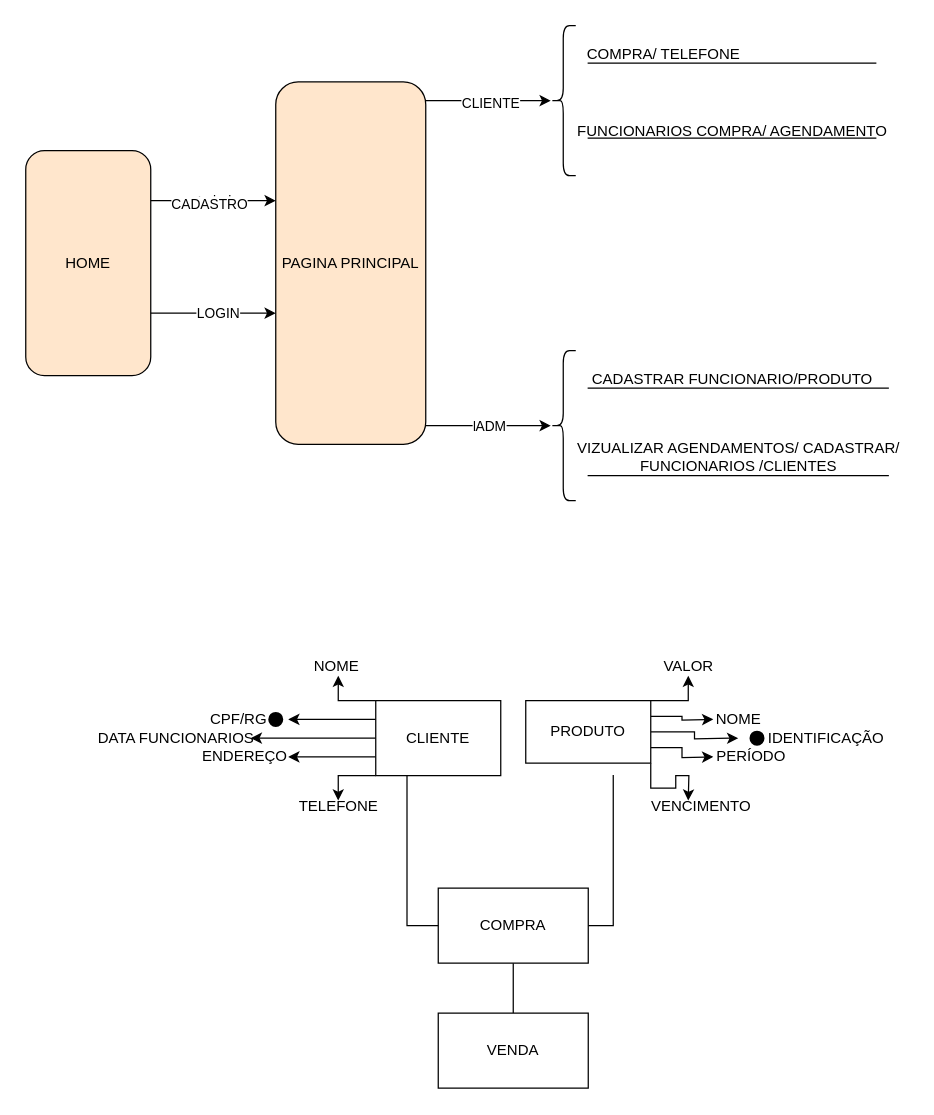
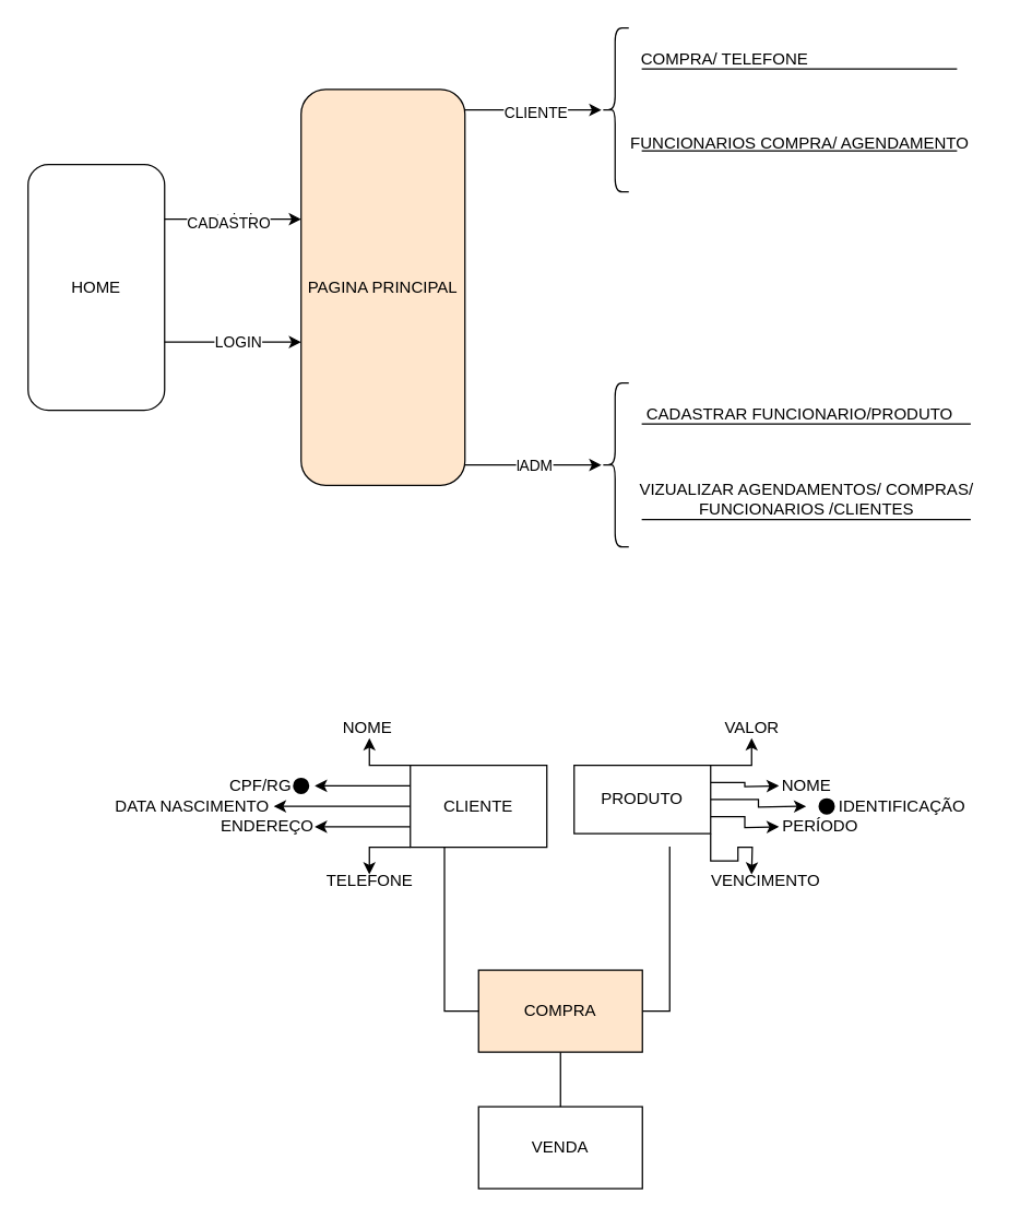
- <mxCell id="2" value="HOME" style="rounded=1;whiteSpace=wrap;html=1;fontSize=12;glass=0;strokeWidth=1;shadow=0;fillColor=#ffe6cc;" parent="1" vertex="1"><mxGeometry x="20" y="120" width="100" height="180" as="geometry" /></mxCell>
+ <mxCell id="2" value="HOME" style="rounded=1;whiteSpace=wrap;html=1;fontSize=12;glass=0;strokeWidth=1;shadow=0;" parent="1" vertex="1"><mxGeometry x="20" y="120" width="100" height="180" as="geometry" /></mxCell>
- <mxCell id="23" value="VIZUALIZAR AGENDAMENTOS/ CADASTRAR/&lt;br&gt;FUNCIONARIOS /CLIENTES" style="text;html=1;align=center;verticalAlign=middle;resizable=0;points=[];autosize=1;strokeColor=none;fillColor=none;" vertex="1" parent="1"><mxGeometry x="455" y="345" width="270" height="40" as="geometry" /></mxCell>
+ <mxCell id="23" value="VIZUALIZAR AGENDAMENTOS/ COMPRAS/&lt;br&gt;FUNCIONARIOS /CLIENTES" style="text;html=1;align=center;verticalAlign=middle;resizable=0;points=[];autosize=1;strokeColor=none;fillColor=none;" vertex="1" parent="1"><mxGeometry x="455" y="345" width="270" height="40" as="geometry" /></mxCell>
- <mxCell id="44" value="DATA FUNCIONARIOS" style="text;html=1;align=center;verticalAlign=middle;resizable=0;points=[];autosize=1;strokeColor=none;fillColor=none;" vertex="1" parent="1"><mxGeometry x="70" y="575" width="140" height="30" as="geometry" /></mxCell>
+ <mxCell id="44" value="DATA NASCIMENTO" style="text;html=1;align=center;verticalAlign=middle;resizable=0;points=[];autosize=1;strokeColor=none;fillColor=none;" vertex="1" parent="1"><mxGeometry x="70" y="575" width="140" height="30" as="geometry" /></mxCell>
- <mxCell id="40" value="COMPRA" style="whiteSpace=wrap;html=1;align=center;treeFolding=1;treeMoving=1;newEdgeStyle={&quot;edgeStyle&quot;:&quot;elbowEdgeStyle&quot;,&quot;startArrow&quot;:&quot;none&quot;,&quot;endArrow&quot;:&quot;none&quot;};" vertex="1" parent="1"><mxGeometry x="350" y="710" width="120" height="60" as="geometry" /></mxCell>
+ <mxCell id="40" value="COMPRA" style="whiteSpace=wrap;html=1;align=center;treeFolding=1;treeMoving=1;newEdgeStyle={&quot;edgeStyle&quot;:&quot;elbowEdgeStyle&quot;,&quot;startArrow&quot;:&quot;none&quot;,&quot;endArrow&quot;:&quot;none&quot;};fillColor=#ffe6cc;" vertex="1" parent="1"><mxGeometry x="350" y="710" width="120" height="60" as="geometry" /></mxCell>
